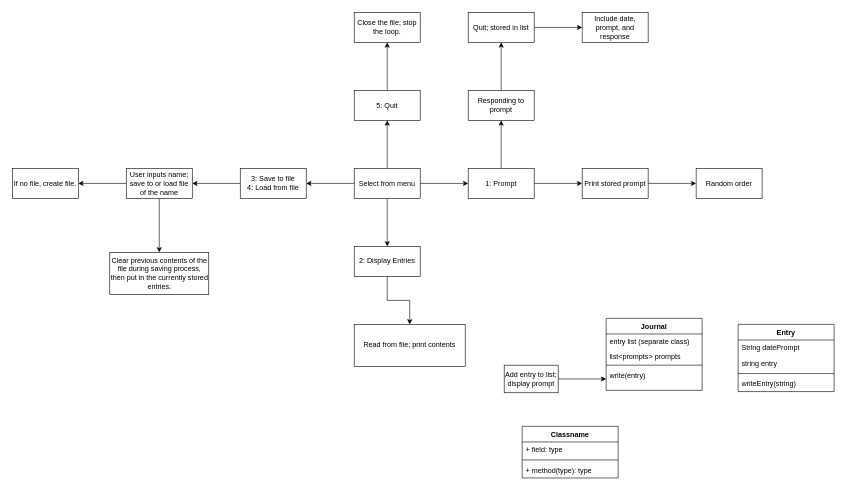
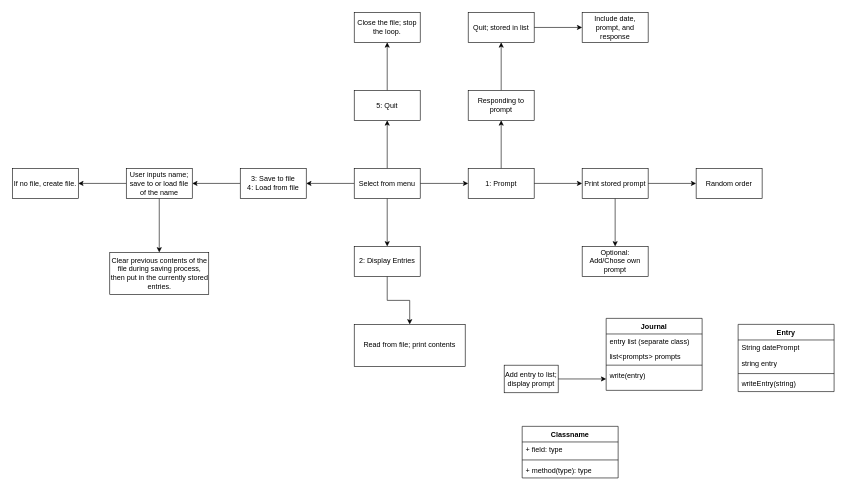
+ <mxCell id="22" value="" style="edgeStyle=orthogonalEdgeStyle;rounded=0;orthogonalLoop=1;jettySize=auto;html=1;" edge="1" parent="1" source="23" target="25"><mxGeometry relative="1" as="geometry" /></mxCell>
+ <mxCell id="25" value="Optional: Add/Chose own prompt" style="html=1;whiteSpace=wrap;" vertex="1" parent="1"><mxGeometry x="970" y="410" width="110" height="50" as="geometry" /></mxCell>
